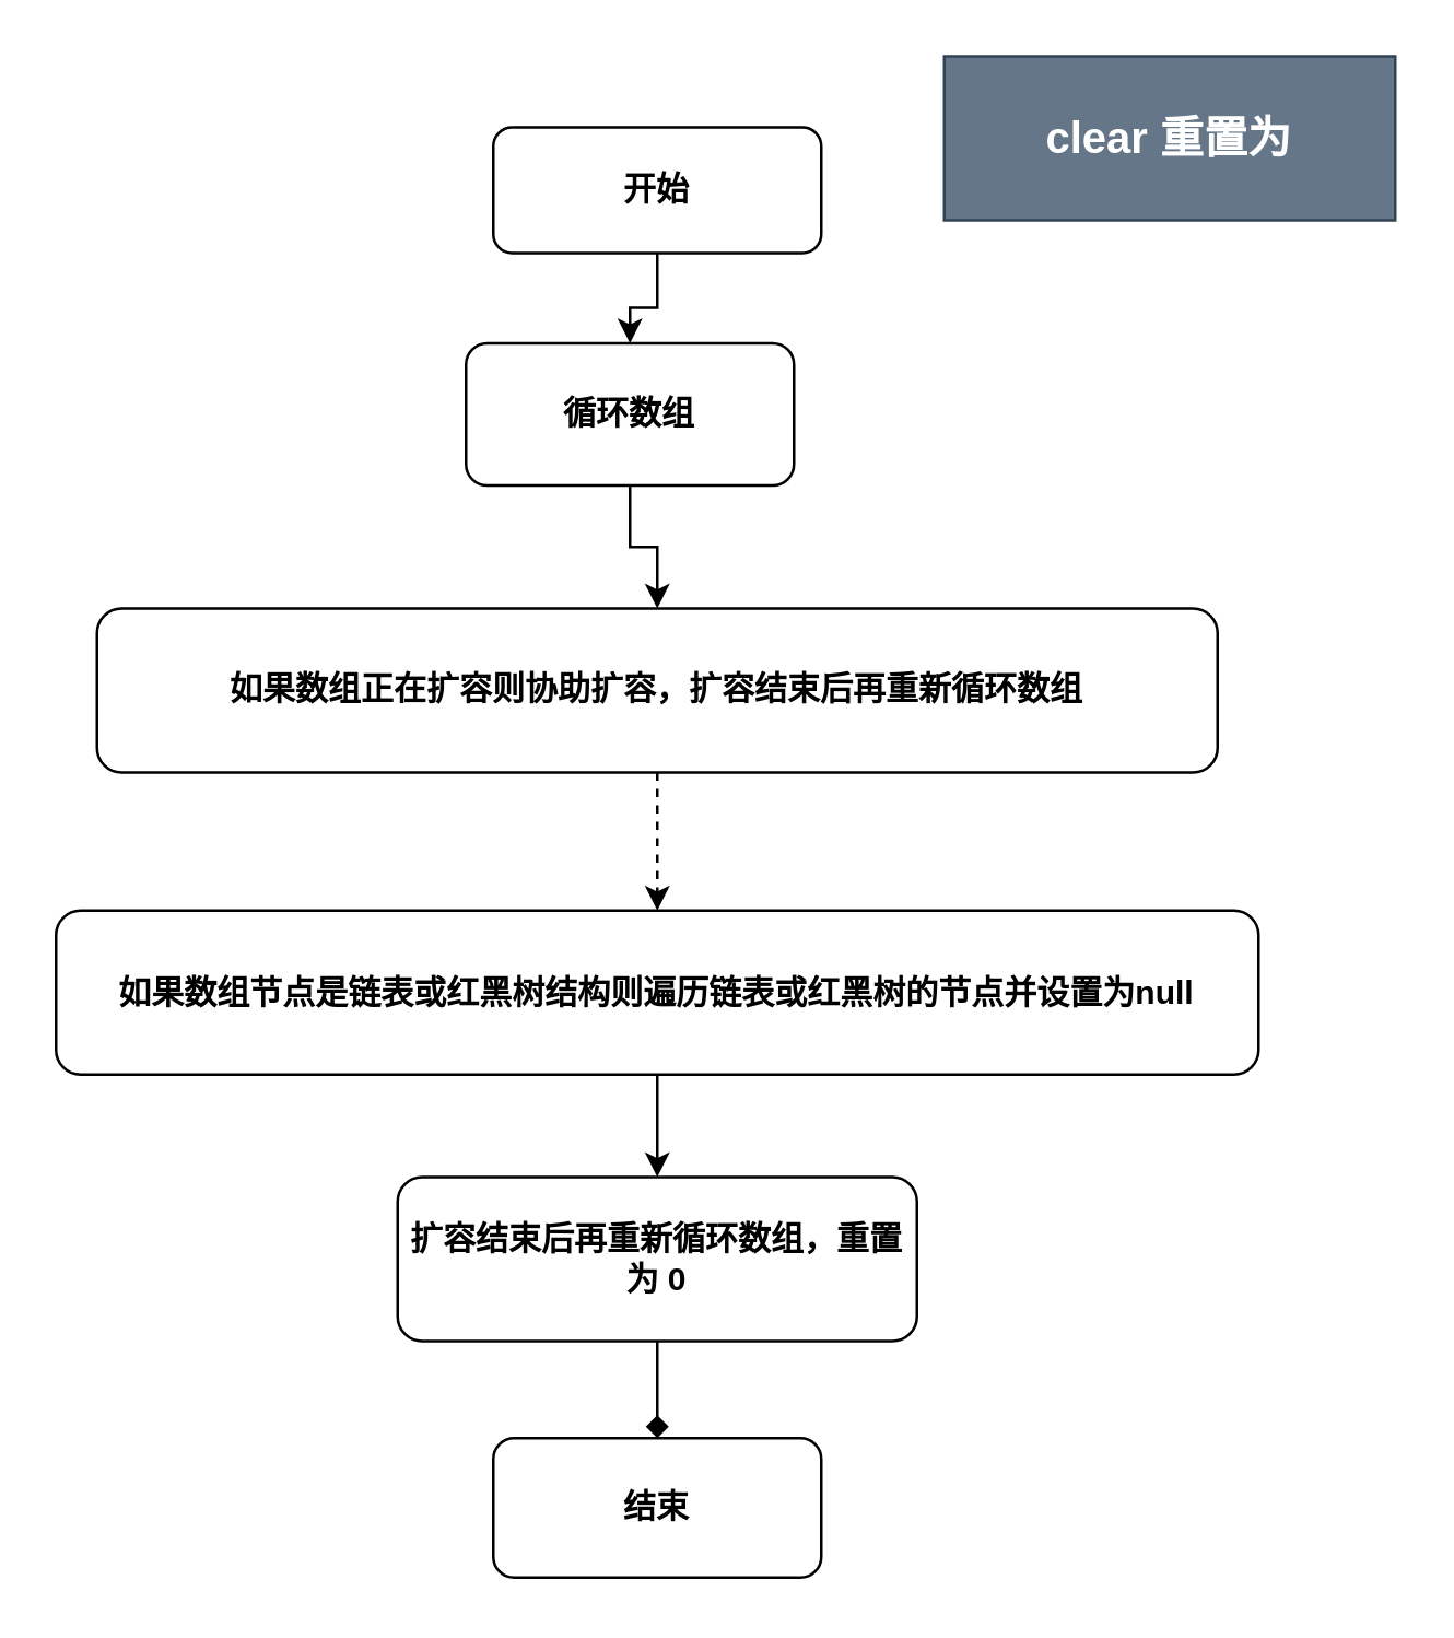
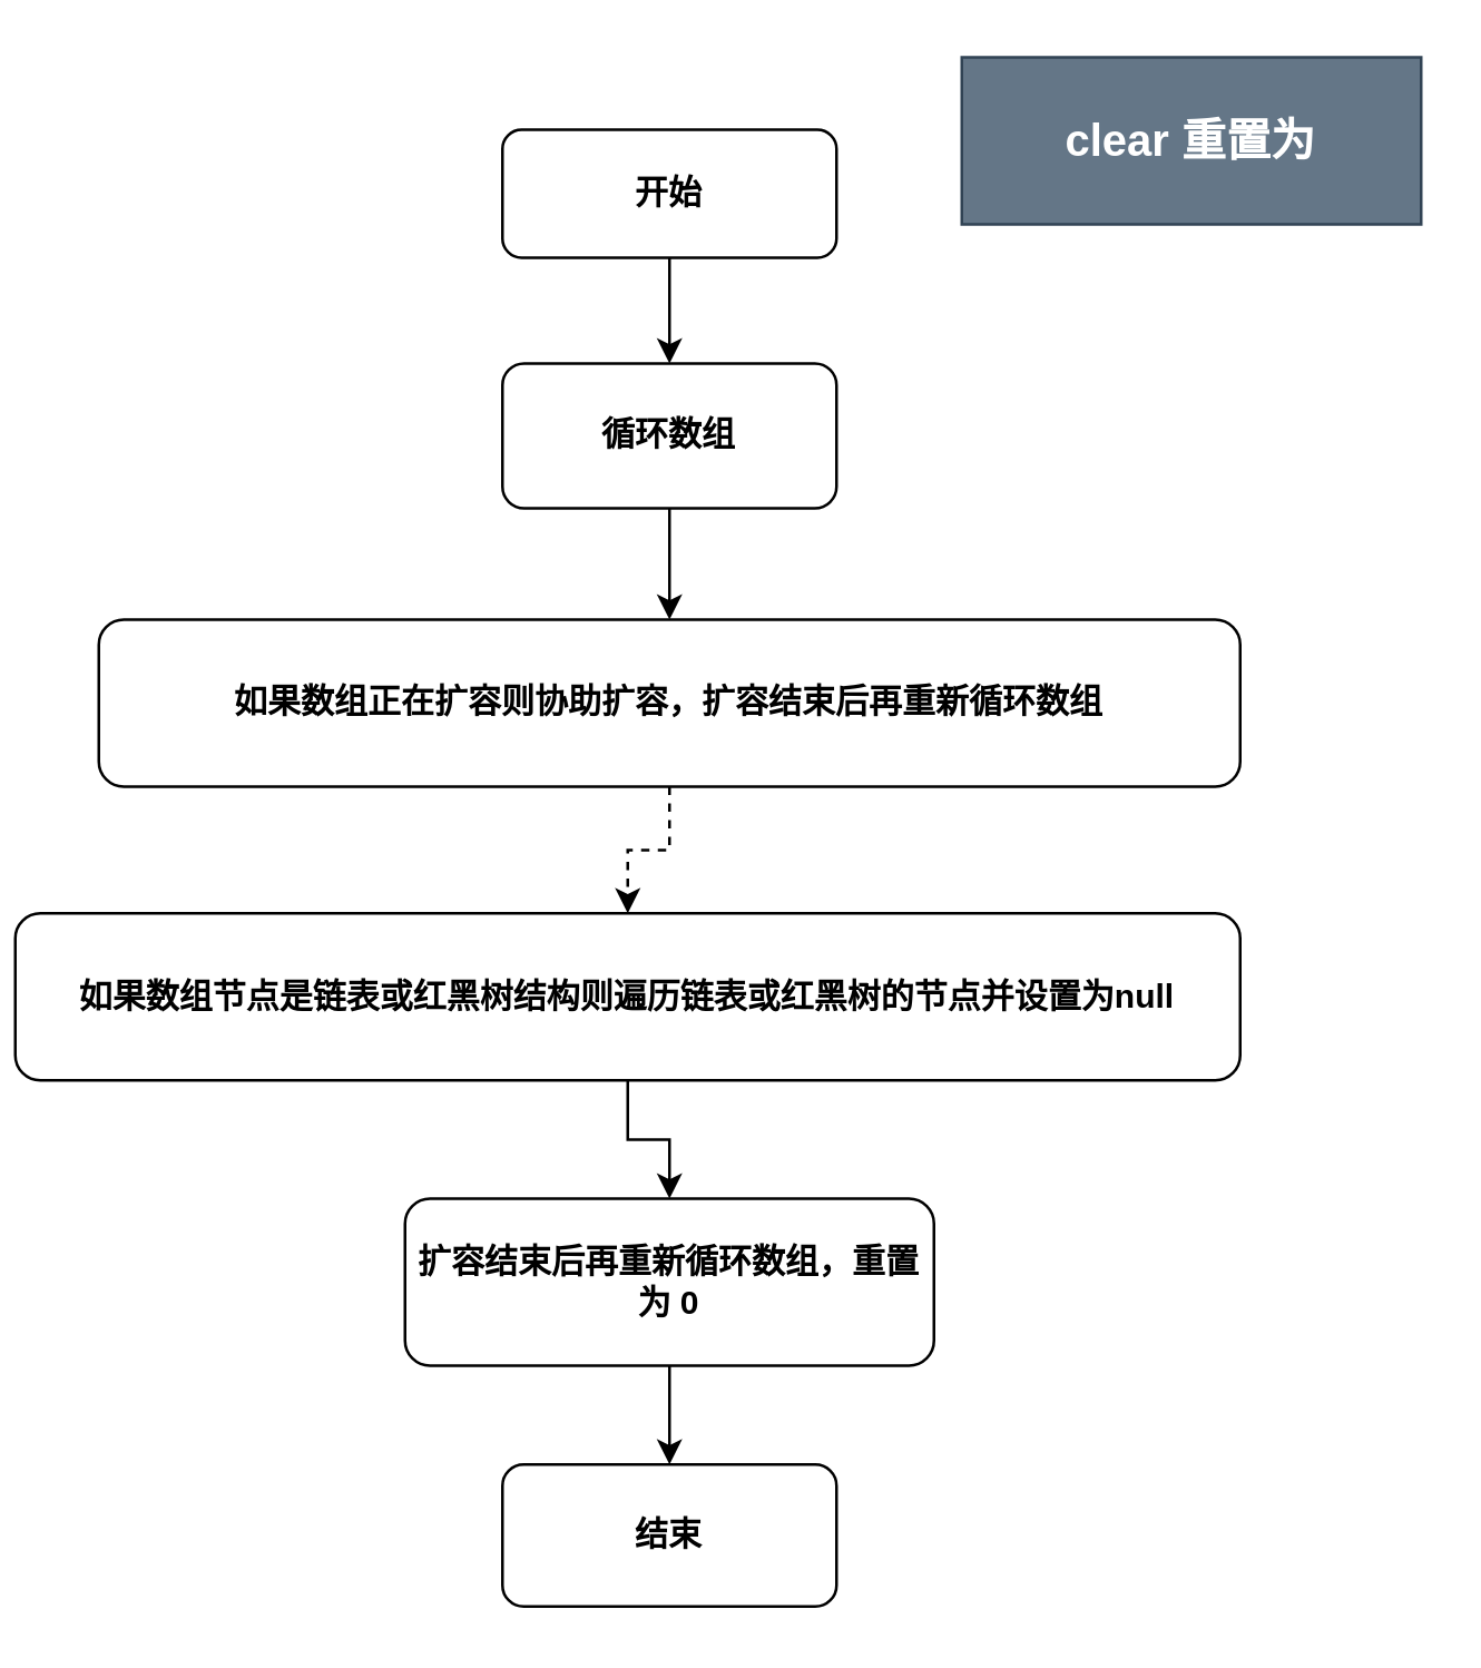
- <mxCell id="6" value="循环数组" style="rounded=1;whiteSpace=wrap;html=1;fontStyle=1" parent="1" vertex="1"><mxGeometry x="170" y="125" width="120" height="52" as="geometry" /></mxCell>
+ <mxCell id="6" value="循环数组" style="rounded=1;whiteSpace=wrap;html=1;fontStyle=1" parent="1" vertex="1"><mxGeometry x="180" y="130" width="120" height="52" as="geometry" /></mxCell>
- <mxCell id="10" value="如果数组节点是链表或红黑树结构则遍历链表或红黑树的节点并设置为null" style="rounded=1;whiteSpace=wrap;html=1;fontStyle=1" parent="1" vertex="1"><mxGeometry x="20" y="332.5" width="440" height="60" as="geometry" /></mxCell>
+ <mxCell id="10" value="如果数组节点是链表或红黑树结构则遍历链表或红黑树的节点并设置为null" style="rounded=1;whiteSpace=wrap;html=1;fontStyle=1" parent="1" vertex="1"><mxGeometry x="5" y="327.5" width="440" height="60" as="geometry" /></mxCell>
- <mxCell id="11" style="edgeStyle=orthogonalEdgeStyle;rounded=0;orthogonalLoop=1;jettySize=auto;html=1;exitX=0.5;exitY=1;exitDx=0;exitDy=0;fontStyle=1;endArrow=diamond;" parent="1" source="12" target="4" edge="1"><mxGeometry relative="1" as="geometry" /></mxCell>
+ <mxCell id="11" style="edgeStyle=orthogonalEdgeStyle;rounded=0;orthogonalLoop=1;jettySize=auto;html=1;exitX=0.5;exitY=1;exitDx=0;exitDy=0;fontStyle=1" parent="1" source="12" target="4" edge="1"><mxGeometry relative="1" as="geometry" /></mxCell>
